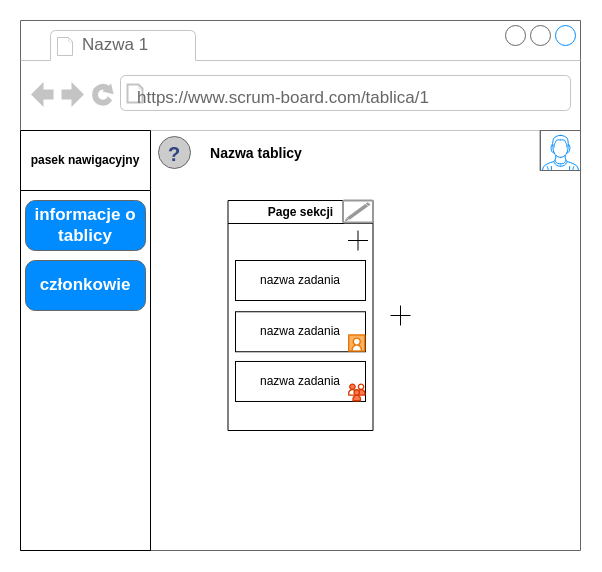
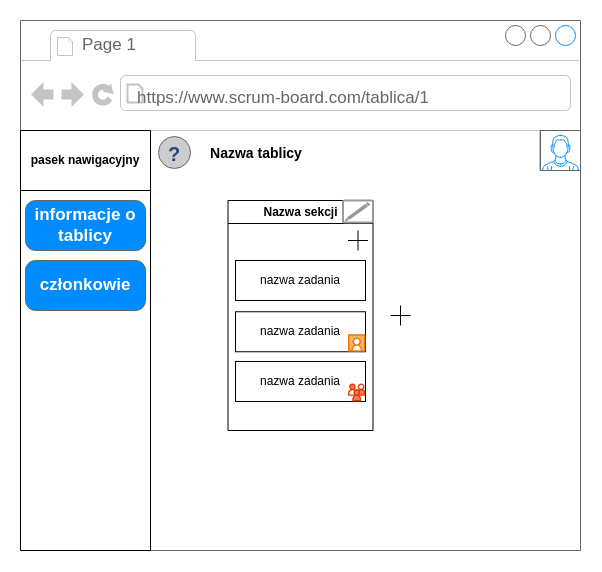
- <mxCell id="3" value="Nazwa 1" style="strokeWidth=1;shadow=0;dashed=0;align=center;html=1;shape=mxgraph.mockup.containers.anchor;fontSize=17;fontColor=#666666;align=left;whiteSpace=wrap;" vertex="1" parent="2"><mxGeometry x="60" y="12" width="110" height="26" as="geometry" /></mxCell>
+ <mxCell id="3" value="Page 1" style="strokeWidth=1;shadow=0;dashed=0;align=center;html=1;shape=mxgraph.mockup.containers.anchor;fontSize=17;fontColor=#666666;align=left;whiteSpace=wrap;" vertex="1" parent="2"><mxGeometry x="60" y="12" width="110" height="26" as="geometry" /></mxCell>
- <mxCell id="10" value="Page sekcji" style="swimlane;whiteSpace=wrap;html=1;" vertex="1" parent="2"><mxGeometry x="207.5" y="180" width="145" height="230" as="geometry"><mxRectangle x="215" y="200" width="110" height="30" as="alternateBounds" /></mxGeometry></mxCell>
+ <mxCell id="10" value="Nazwa sekcji" style="swimlane;whiteSpace=wrap;html=1;" vertex="1" parent="2"><mxGeometry x="207.5" y="180" width="145" height="230" as="geometry"><mxRectangle x="215" y="200" width="110" height="30" as="alternateBounds" /></mxGeometry></mxCell>
